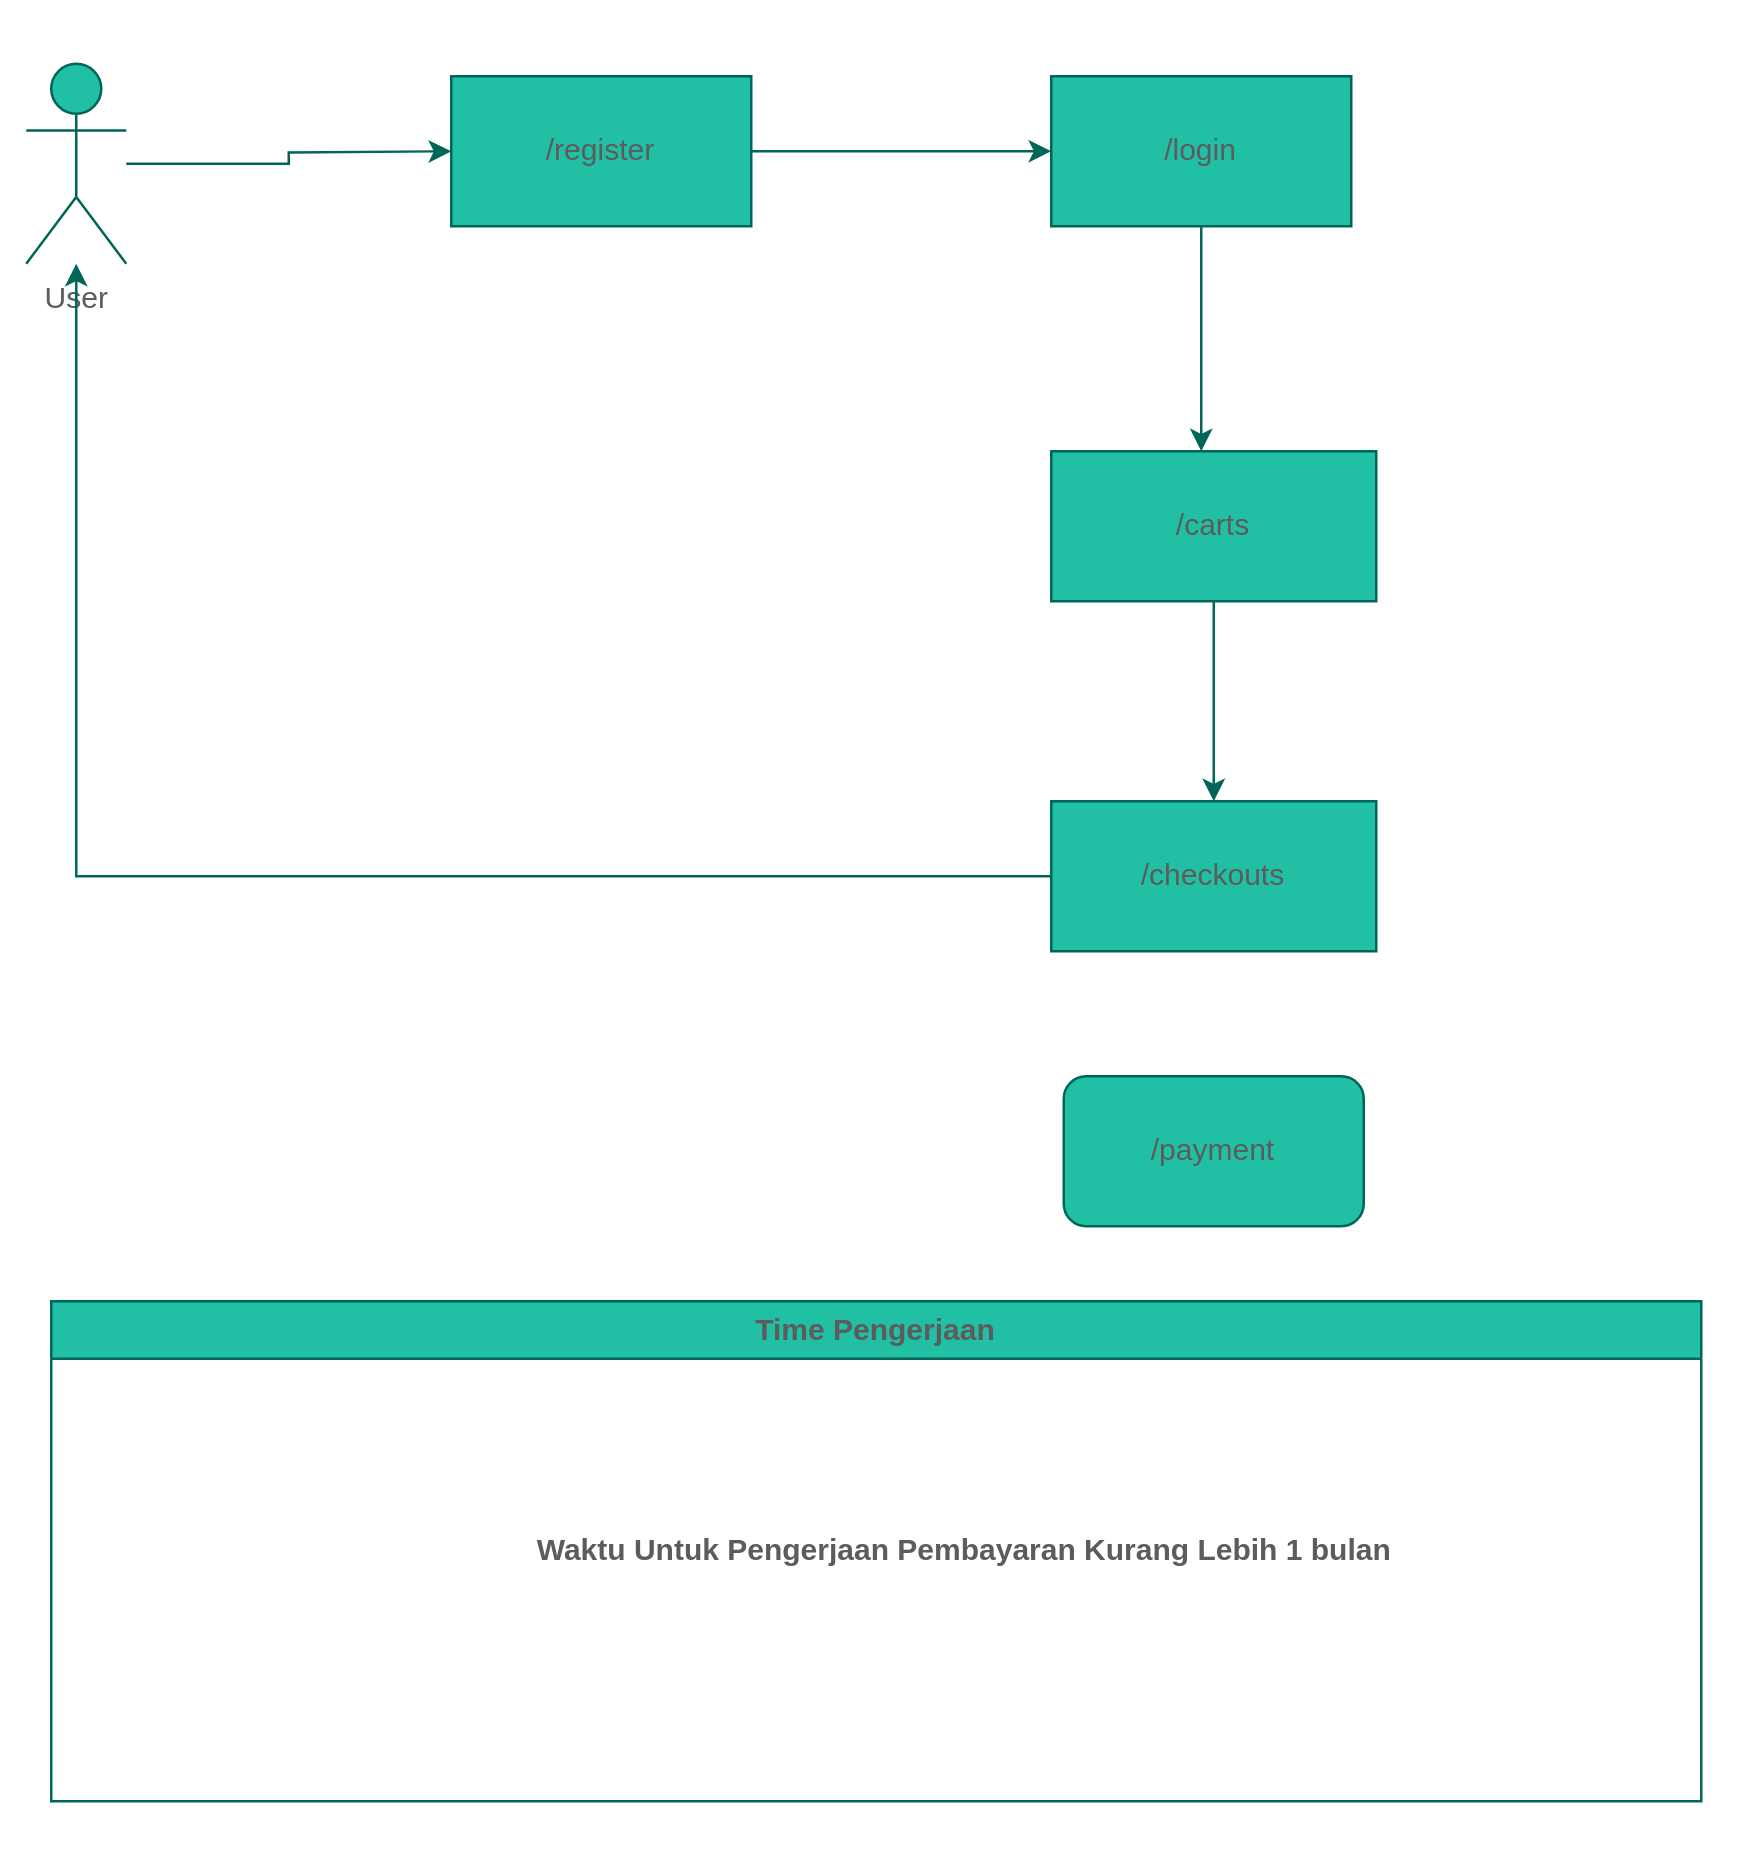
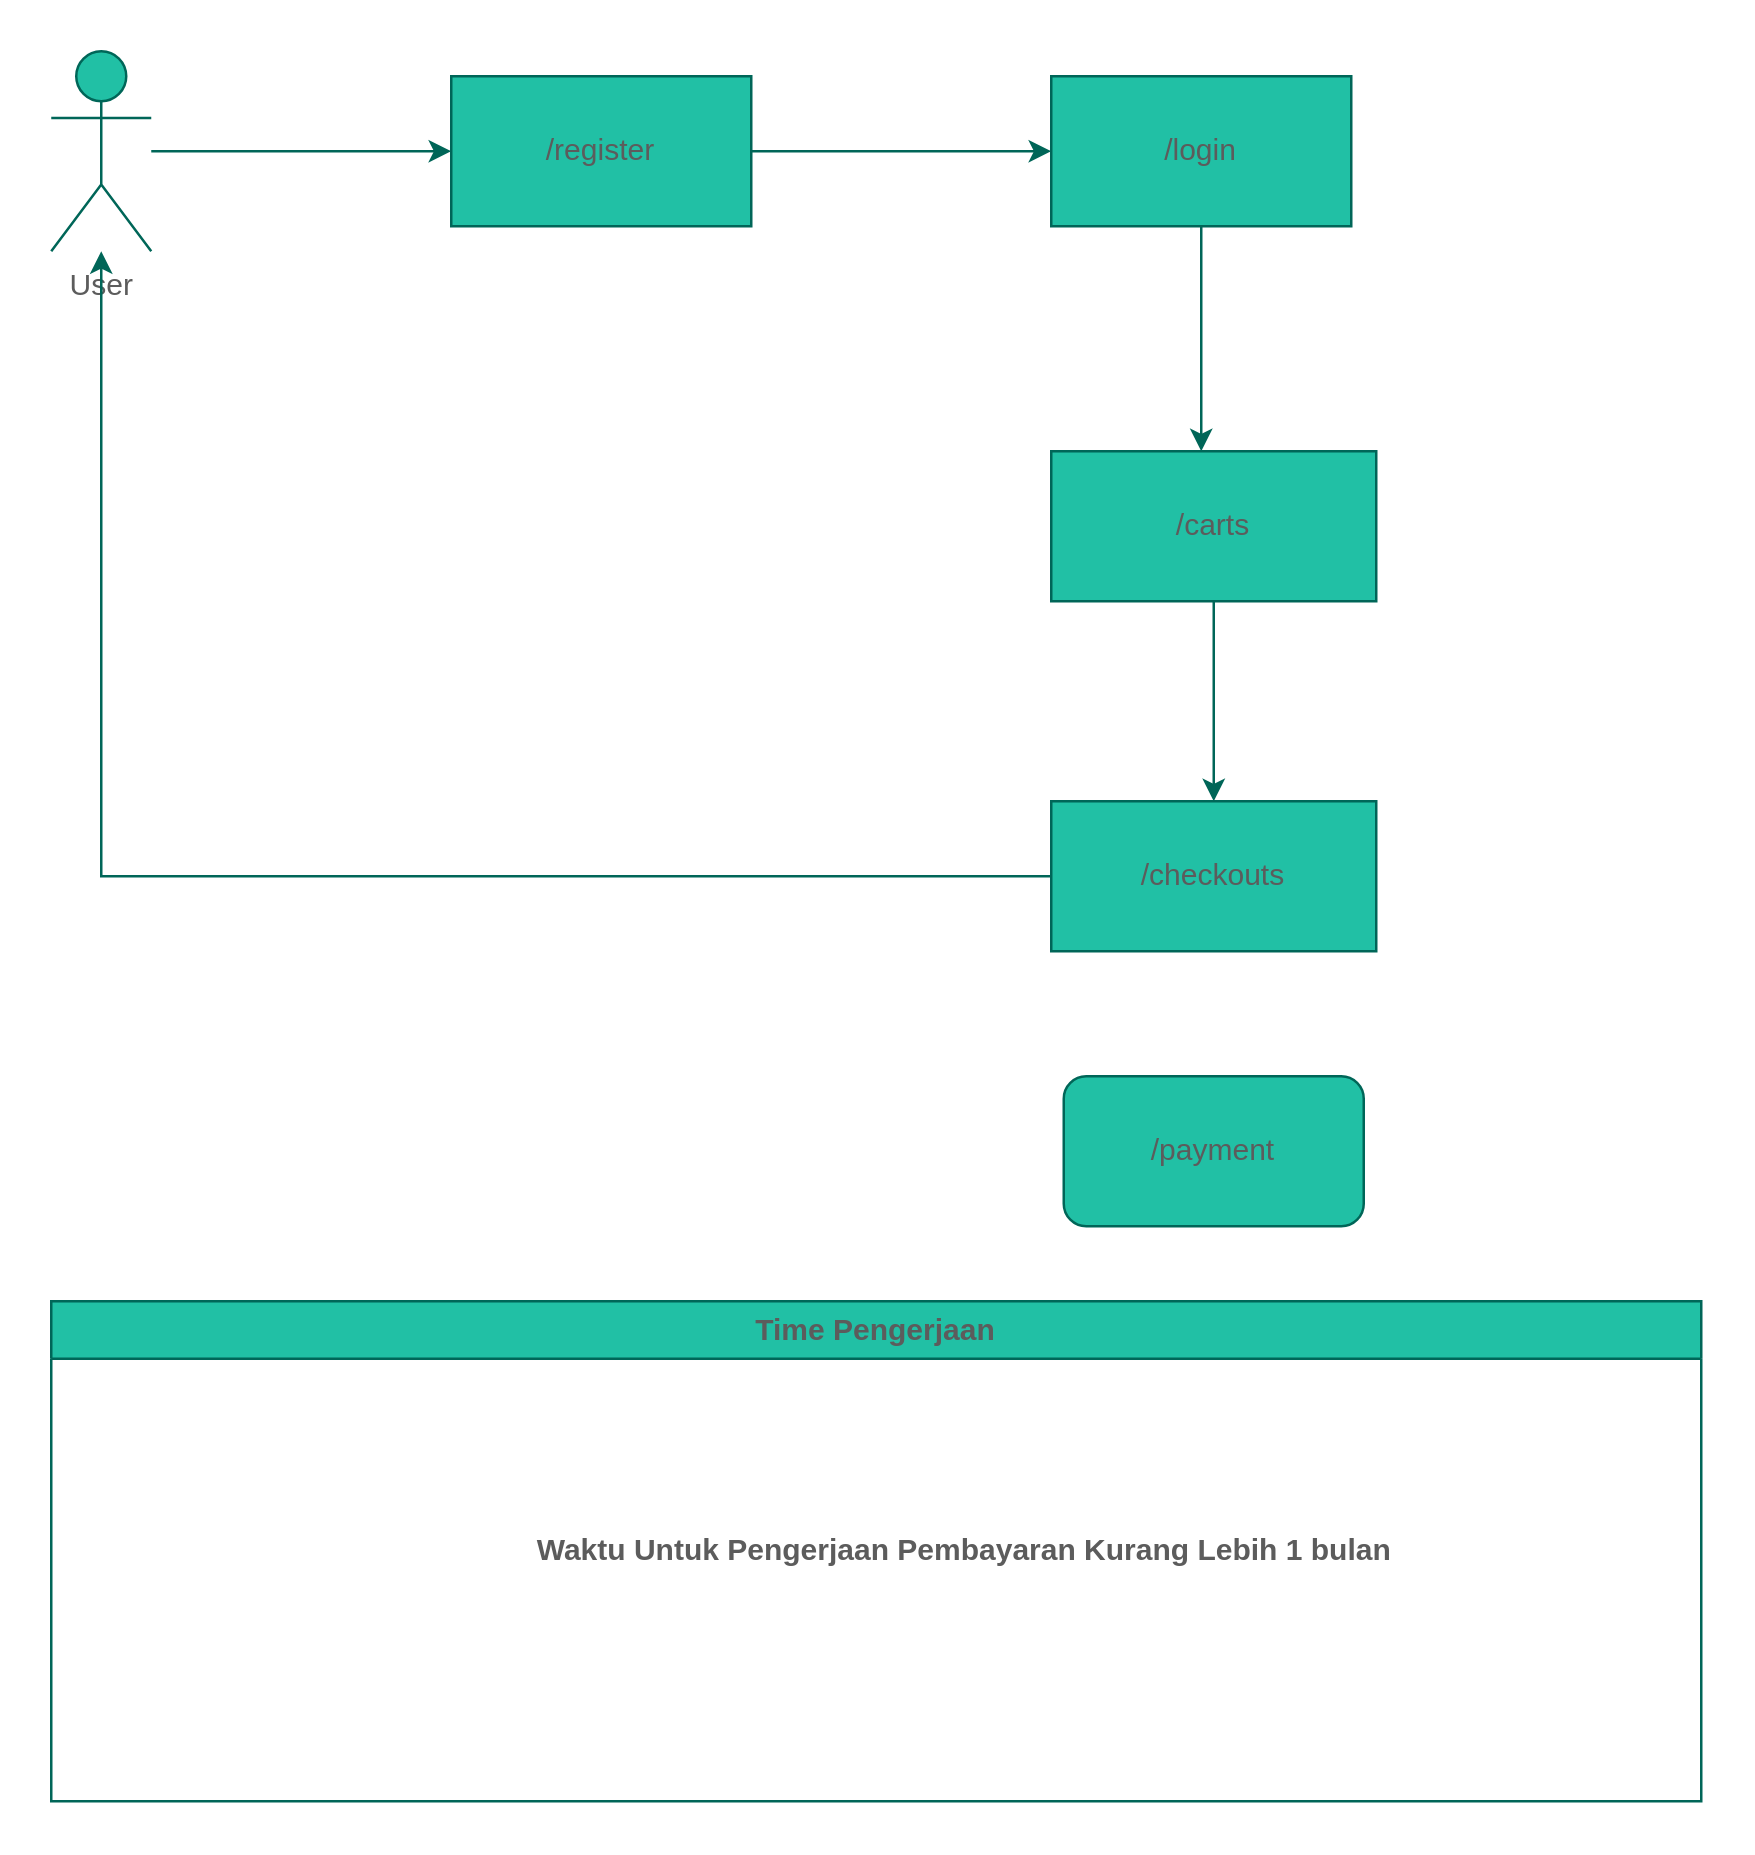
- <mxCell id="3" value="User&lt;div&gt;&lt;br&gt;&lt;/div&gt;" style="shape=umlActor;verticalLabelPosition=bottom;verticalAlign=top;html=1;outlineConnect=0;labelBackgroundColor=none;fillColor=#21C0A5;strokeColor=#006658;fontColor=#5C5C5C;" vertex="1" parent="1"><mxGeometry x="10" y="25" width="40" height="80" as="geometry" /></mxCell>
+ <mxCell id="3" value="User&lt;div&gt;&lt;br&gt;&lt;/div&gt;" style="shape=umlActor;verticalLabelPosition=bottom;verticalAlign=top;html=1;outlineConnect=0;labelBackgroundColor=none;fillColor=#21C0A5;strokeColor=#006658;fontColor=#5C5C5C;" vertex="1" parent="1"><mxGeometry x="20" y="20" width="40" height="80" as="geometry" /></mxCell>
